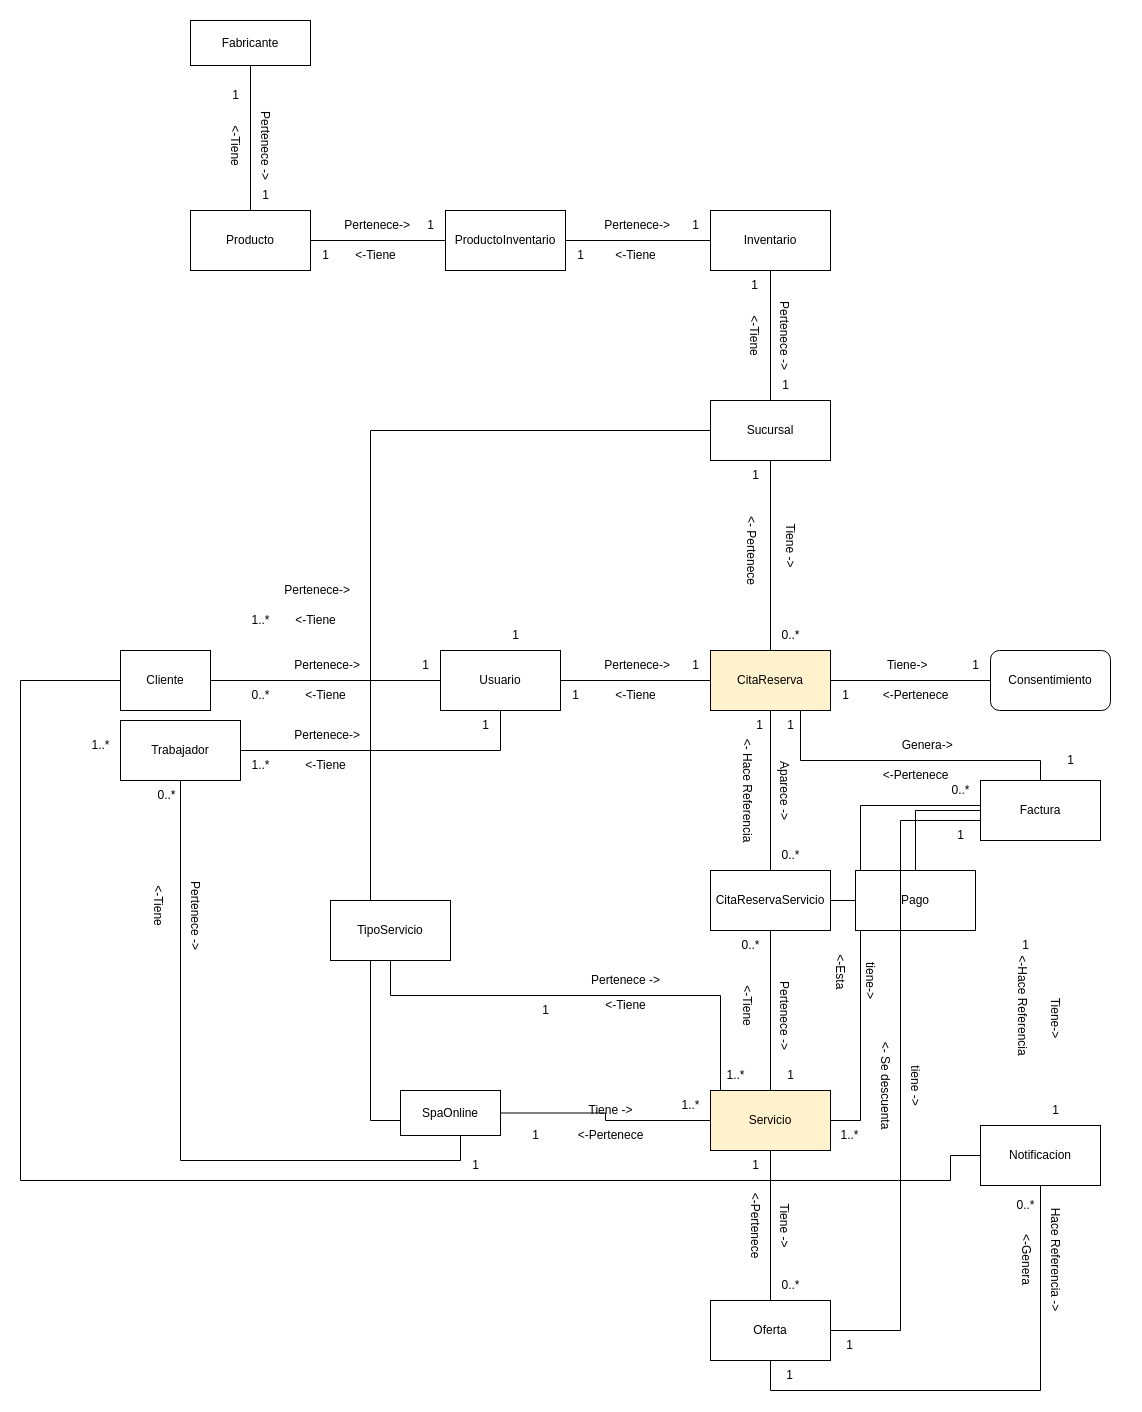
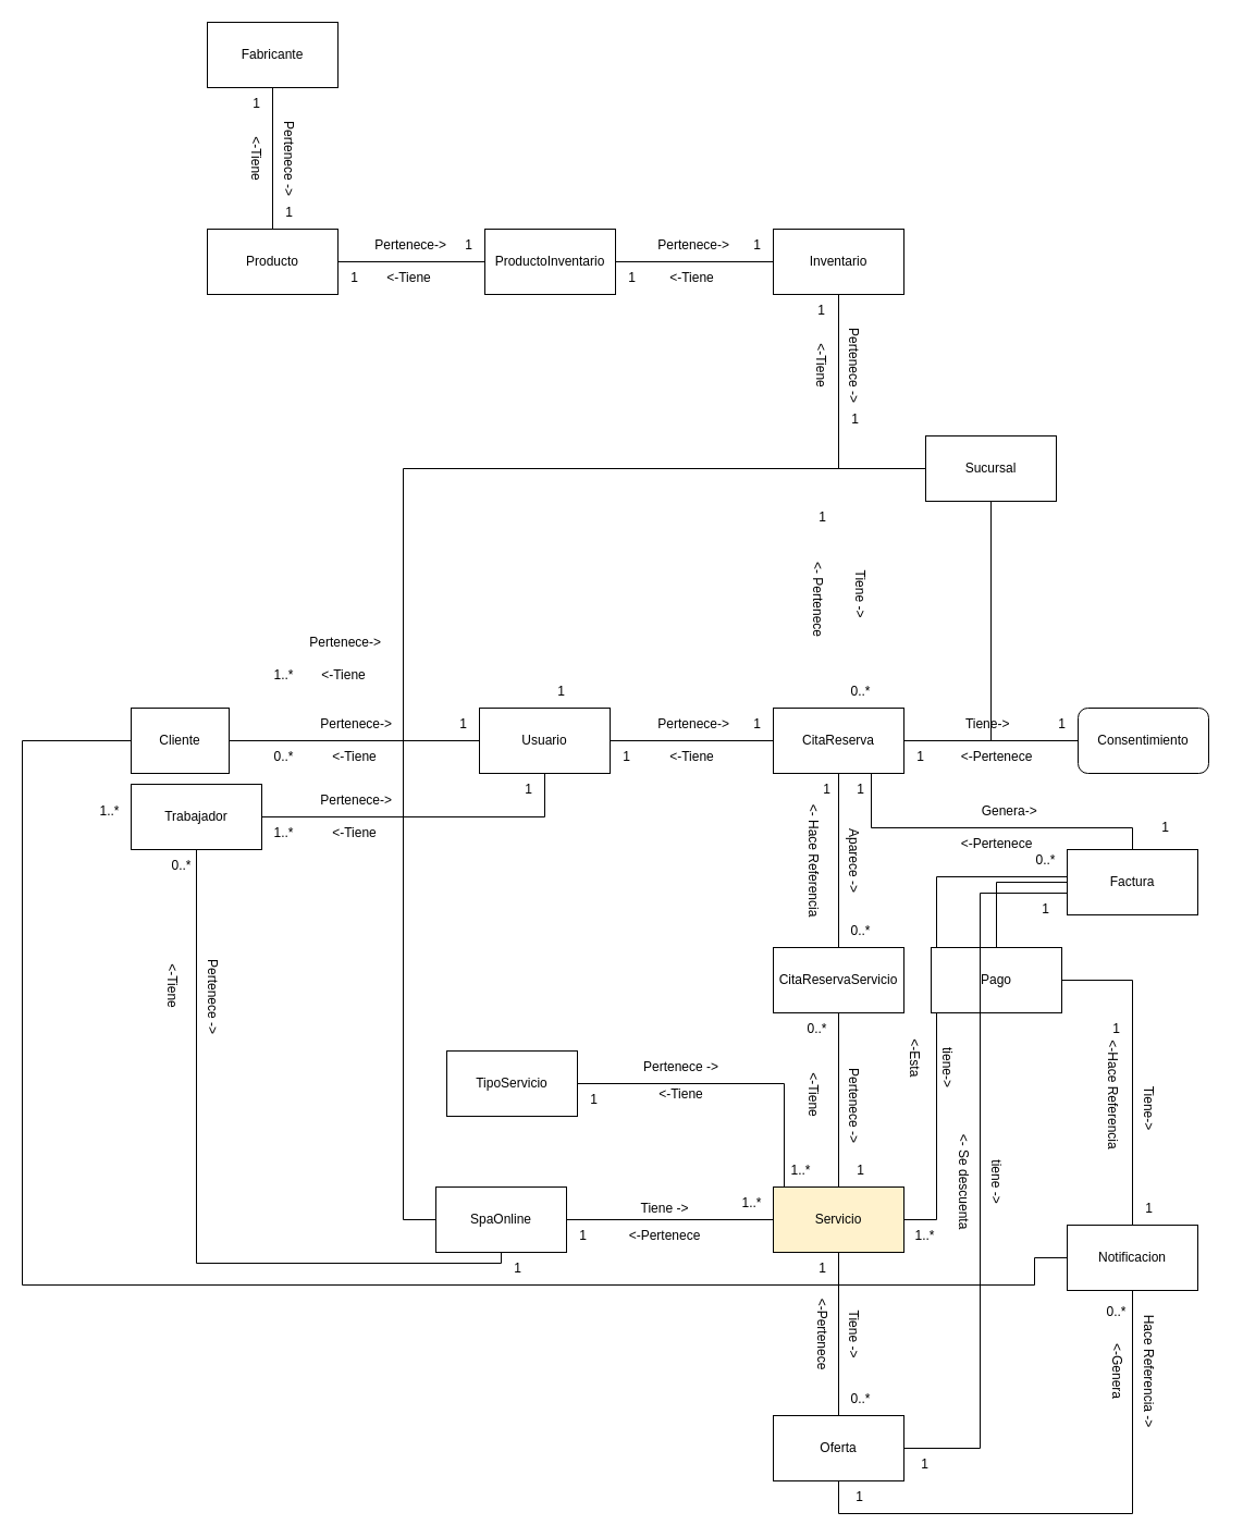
- <mxCell id="84" value="Fabricante" style="rounded=0;whiteSpace=wrap;html=1;" parent="1" vertex="1"><mxGeometry x="190" y="20" width="120" height="45" as="geometry" /></mxCell>
+ <mxCell id="84" value="Fabricante" style="rounded=0;whiteSpace=wrap;html=1;" parent="1" vertex="1"><mxGeometry x="190" y="20" width="120" height="60" as="geometry" /></mxCell>
- <mxCell id="15" value="Sucursal" style="rounded=0;whiteSpace=wrap;html=1;" parent="1" vertex="1"><mxGeometry x="710" y="400" width="120" height="60" as="geometry" /></mxCell>
+ <mxCell id="15" value="Sucursal" style="rounded=0;whiteSpace=wrap;html=1;" parent="1" vertex="1"><mxGeometry x="850" y="400" width="120" height="60" as="geometry" /></mxCell>
- <mxCell id="10" value="CitaReserva" style="rounded=0;whiteSpace=wrap;html=1;fillColor=#fff2cc;" parent="1" vertex="1"><mxGeometry x="710" y="650" width="120" height="60" as="geometry" /></mxCell>
+ <mxCell id="10" value="CitaReserva" style="rounded=0;whiteSpace=wrap;html=1;" parent="1" vertex="1"><mxGeometry x="710" y="650" width="120" height="60" as="geometry" /></mxCell>
- <mxCell id="12" value="" style="edgeStyle=orthogonalEdgeStyle;rounded=0;orthogonalLoop=1;jettySize=auto;html=1;endArrow=none;endFill=0;" parent="1" source="13" target="41" edge="1"><mxGeometry relative="1" as="geometry" /></mxCell>
+ <mxCell id="12" value="" style="edgeStyle=orthogonalEdgeStyle;rounded=0;orthogonalLoop=1;jettySize=auto;html=1;endArrow=none;endFill=0;" parent="1" source="13" target="35" edge="1"><mxGeometry relative="1" as="geometry" /></mxCell>
- <mxCell id="77" value="TipoServicio" style="rounded=0;whiteSpace=wrap;html=1;" parent="1" vertex="1"><mxGeometry x="330" y="900" width="120" height="60" as="geometry" /></mxCell>
+ <mxCell id="77" value="TipoServicio" style="rounded=0;whiteSpace=wrap;html=1;" parent="1" vertex="1"><mxGeometry x="410" y="965" width="120" height="60" as="geometry" /></mxCell>
- <mxCell id="22" value="SpaOnline" style="rounded=0;whiteSpace=wrap;html=1;" parent="1" vertex="1"><mxGeometry x="400" y="1090" width="100" height="45" as="geometry" /></mxCell>
+ <mxCell id="22" value="SpaOnline" style="rounded=0;whiteSpace=wrap;html=1;" parent="1" vertex="1"><mxGeometry x="400" y="1090" width="120" height="60" as="geometry" /></mxCell>
